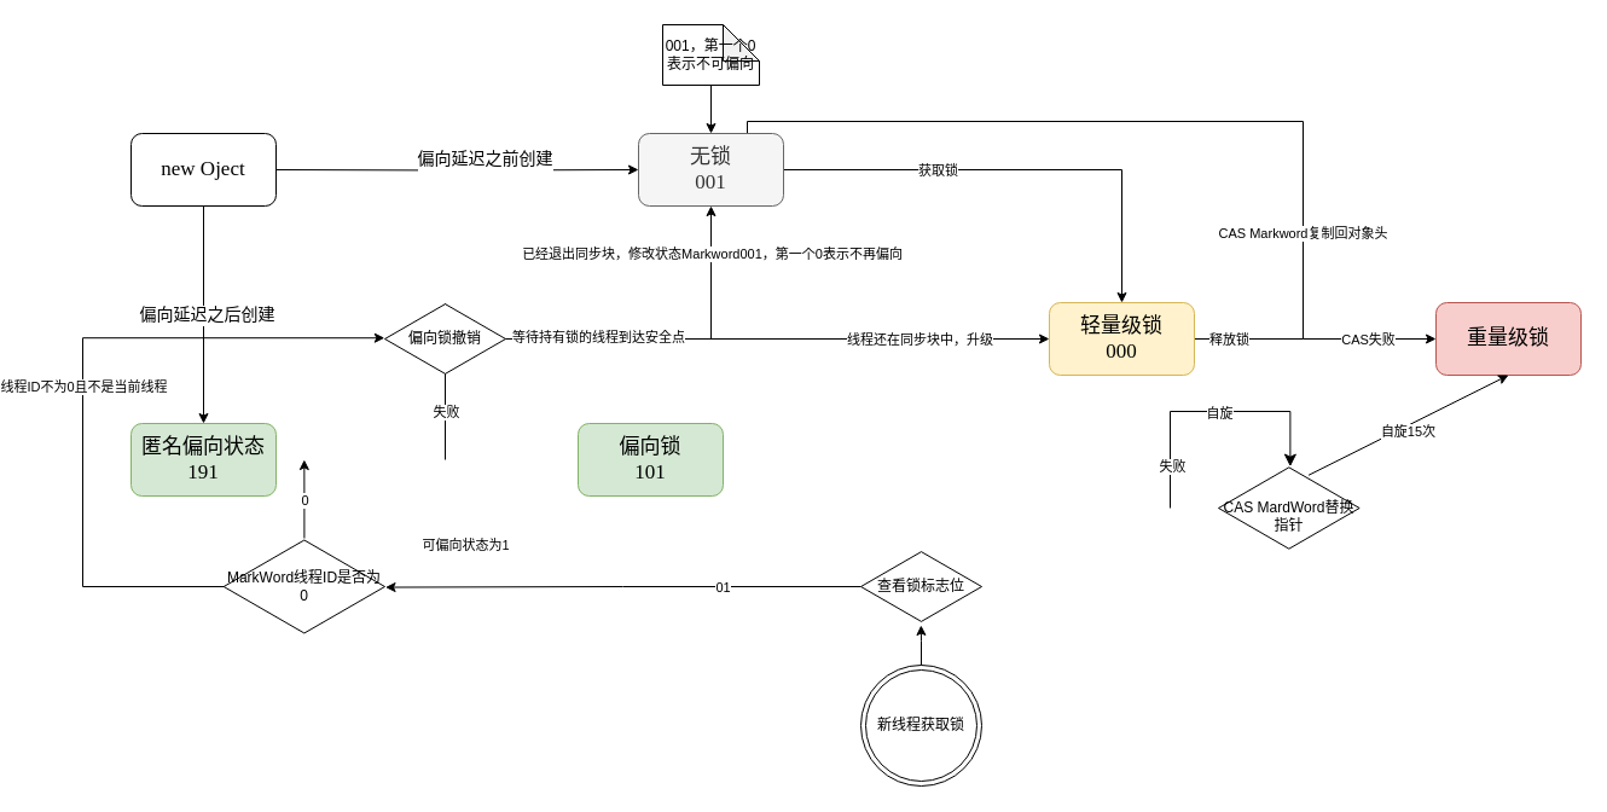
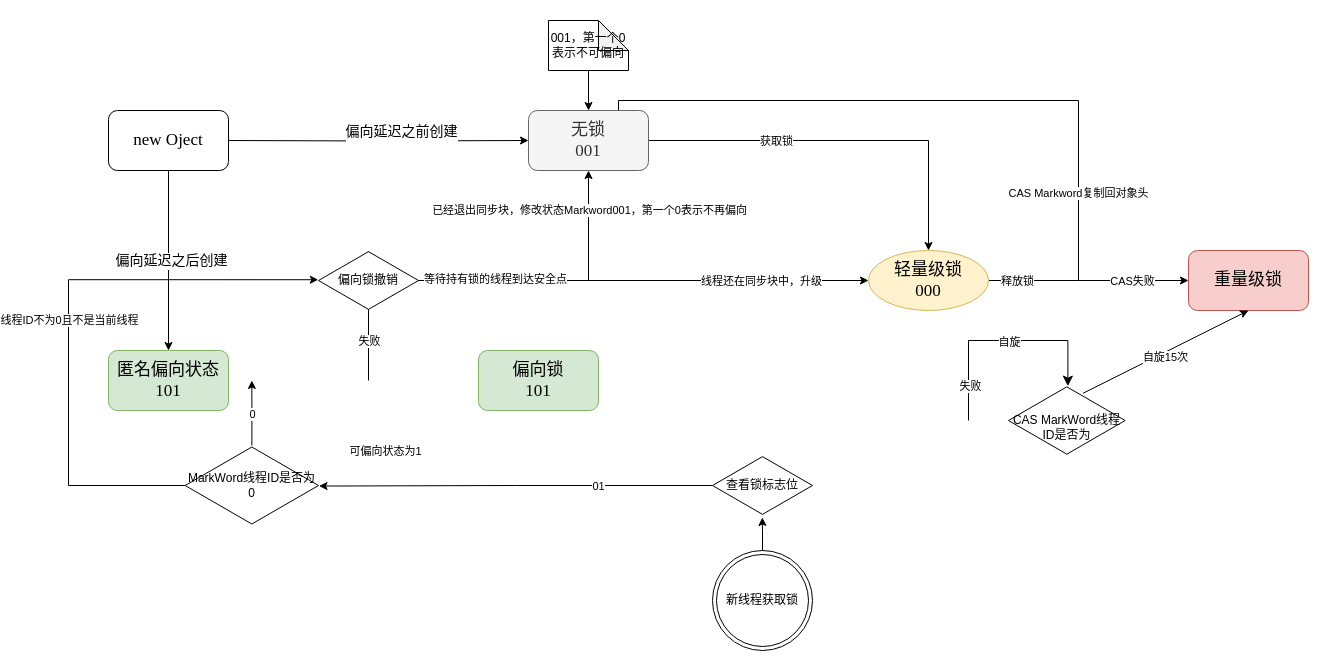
- <mxCell id="10" value="轻量级锁&lt;br&gt;000" style="rounded=1;whiteSpace=wrap;html=1;fontFamily=Comic Sans MS;fontSize=17;fillColor=#fff2cc;strokeColor=#d6b656;" vertex="1" parent="1"><mxGeometry x="820" y="250" width="120" height="60" as="geometry" /></mxCell>
+ <mxCell id="10" value="轻量级锁&lt;br&gt;000" style="ellipse;whiteSpace=wrap;html=1;fontFamily=Comic Sans MS;fontSize=17;fillColor=#fff2cc;strokeColor=#d6b656;" vertex="1" parent="1"><mxGeometry x="820" y="250" width="120" height="60" as="geometry" /></mxCell>
- <mxCell id="4" value="匿名偏向状态&lt;br&gt;191" style="rounded=1;whiteSpace=wrap;html=1;fontFamily=Comic Sans MS;fontSize=17;fillColor=#d5e8d4;strokeColor=#82b366;" vertex="1" parent="1"><mxGeometry x="60" y="350" width="120" height="60" as="geometry" /></mxCell>
+ <mxCell id="4" value="匿名偏向状态&lt;br&gt;101" style="rounded=1;whiteSpace=wrap;html=1;fontFamily=Comic Sans MS;fontSize=17;fillColor=#d5e8d4;strokeColor=#82b366;" vertex="1" parent="1"><mxGeometry x="60" y="350" width="120" height="60" as="geometry" /></mxCell>
- <mxCell id="30" value="&lt;br&gt;CAS MardWord替换指针" style="shape=isoRectangle;whiteSpace=wrap;html=1;aspect=fixed;" vertex="1" parent="1"><mxGeometry x="960" y="385" width="116.67" height="70" as="geometry" /></mxCell>
+ <mxCell id="30" value="&lt;br&gt;CAS MarkWord线程ID是否为" style="shape=isoRectangle;whiteSpace=wrap;html=1;aspect=fixed;" vertex="1" parent="1"><mxGeometry x="960" y="385" width="116.67" height="70" as="geometry" /></mxCell>
